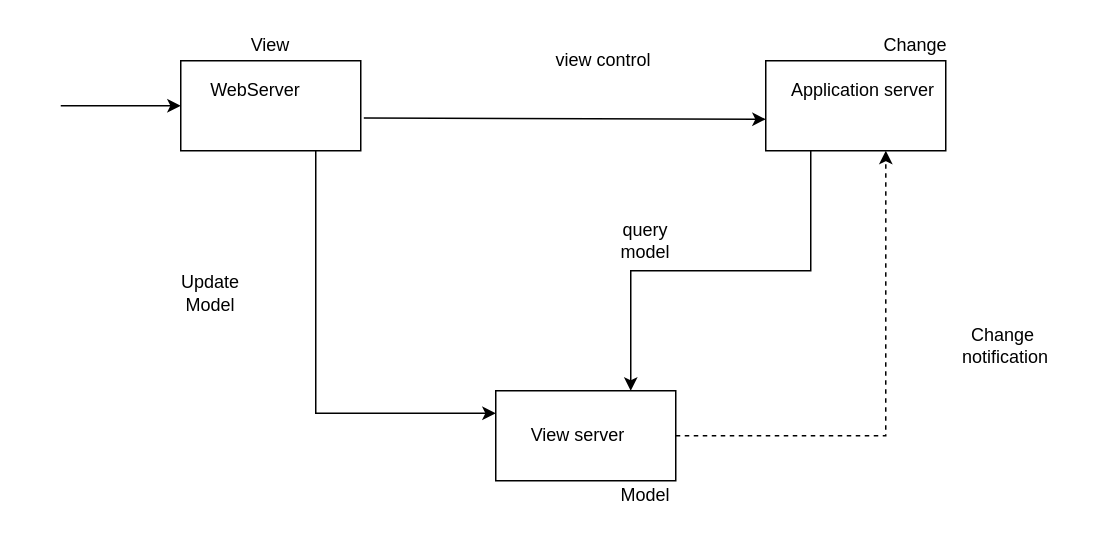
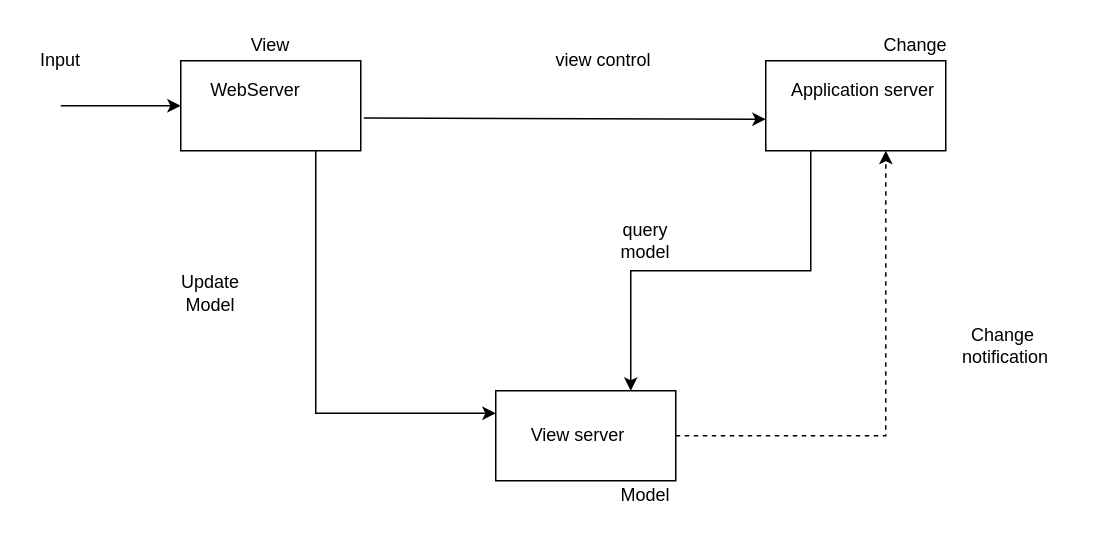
+ <mxCell id="10" value="Input" style="text;html=1;strokeColor=none;fillColor=none;align=center;verticalAlign=middle;whiteSpace=wrap;rounded=0;" vertex="1" parent="1"><mxGeometry x="20" y="30" width="40" height="20" as="geometry" /></mxCell>
